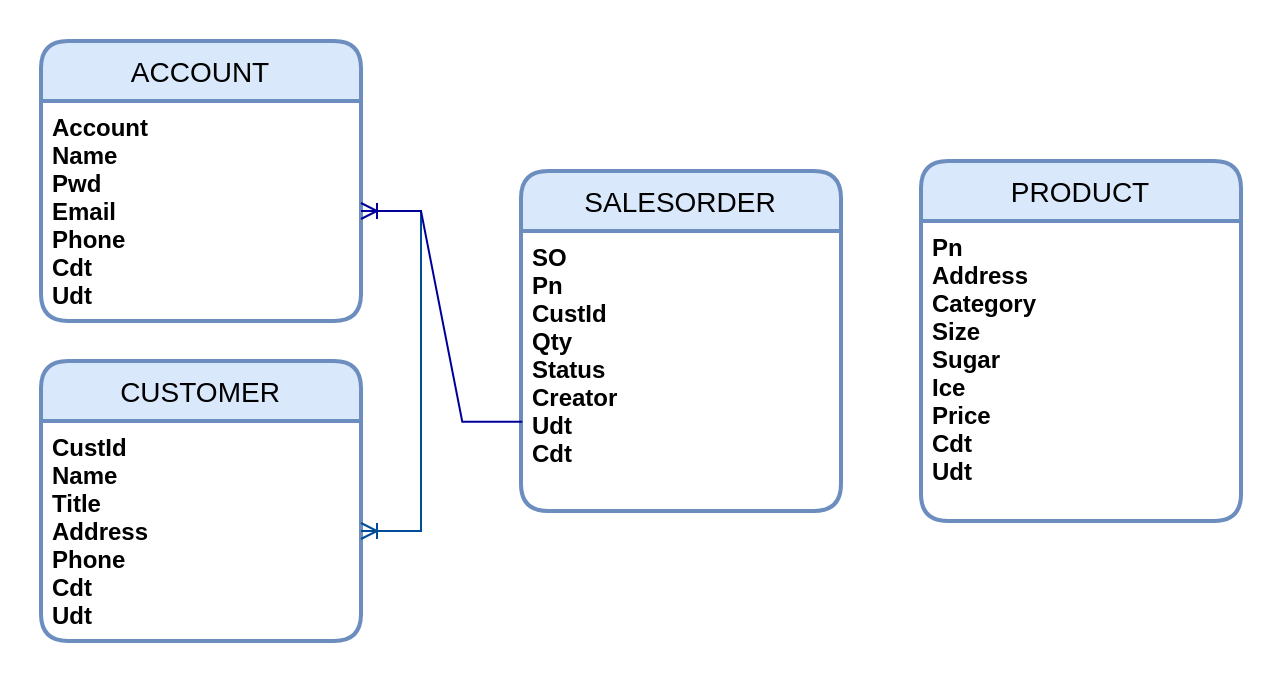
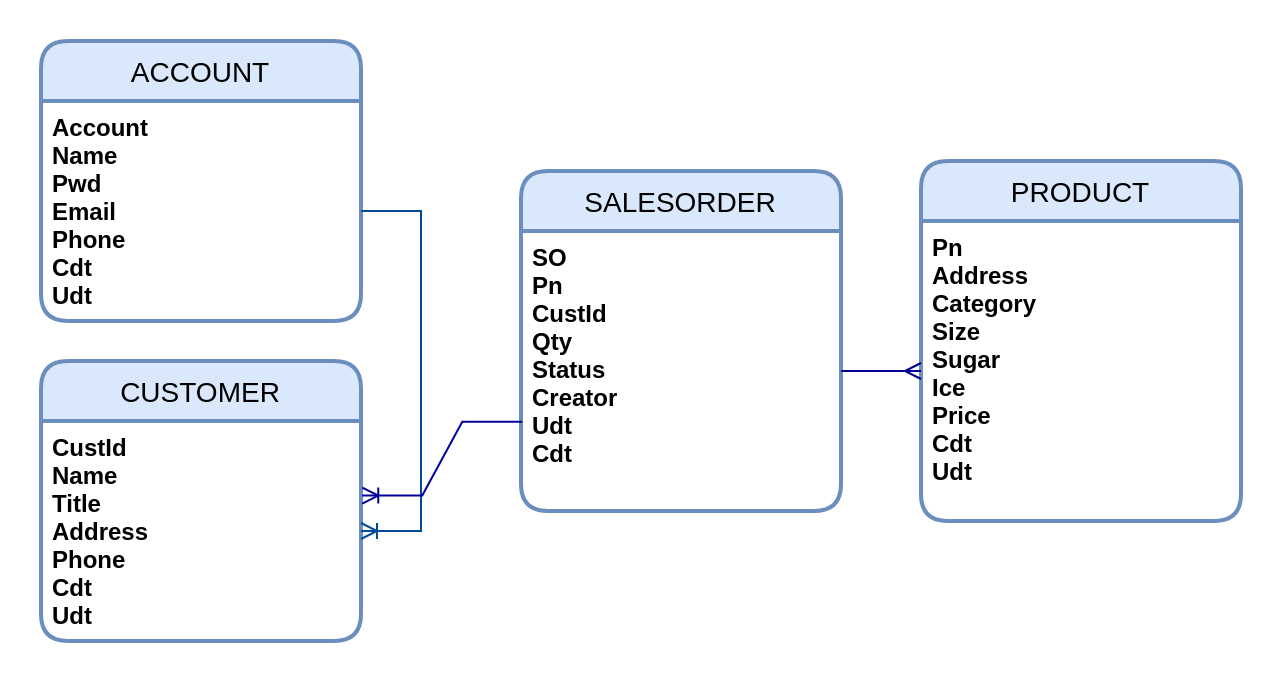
- <mxCell id="12" value="" style="edgeStyle=entityRelationEdgeStyle;fontSize=12;html=1;endArrow=ERoneToMany;rounded=0;exitX=0.004;exitY=0.681;exitDx=0;exitDy=0;exitPerimeter=0;strokeColor=#000099;" edge="1" parent="1" source="9" target="3"><mxGeometry width="100" height="100" relative="1" as="geometry"><mxPoint x="290" y="280" as="sourcePoint" /><mxPoint x="280" y="350" as="targetPoint" /></mxGeometry></mxCell>
+ <mxCell id="12" value="" style="edgeStyle=entityRelationEdgeStyle;fontSize=12;html=1;endArrow=ERoneToMany;rounded=0;exitX=0.004;exitY=0.681;exitDx=0;exitDy=0;exitPerimeter=0;entryX=1.004;entryY=0.339;entryDx=0;entryDy=0;entryPerimeter=0;strokeColor=#000099;" edge="1" parent="1" source="9" target="7"><mxGeometry width="100" height="100" relative="1" as="geometry"><mxPoint x="290" y="280" as="sourcePoint" /><mxPoint x="280" y="350" as="targetPoint" /></mxGeometry></mxCell>
+ <mxCell id="10" value="" style="edgeStyle=entityRelationEdgeStyle;fontSize=12;html=1;endArrow=ERmany;rounded=0;exitX=1;exitY=0.5;exitDx=0;exitDy=0;strokeColor=#000099;" edge="1" parent="1" source="9" target="5"><mxGeometry width="100" height="100" relative="1" as="geometry"><mxPoint x="410" y="180" as="sourcePoint" /><mxPoint x="390" y="80" as="targetPoint" /></mxGeometry></mxCell>
